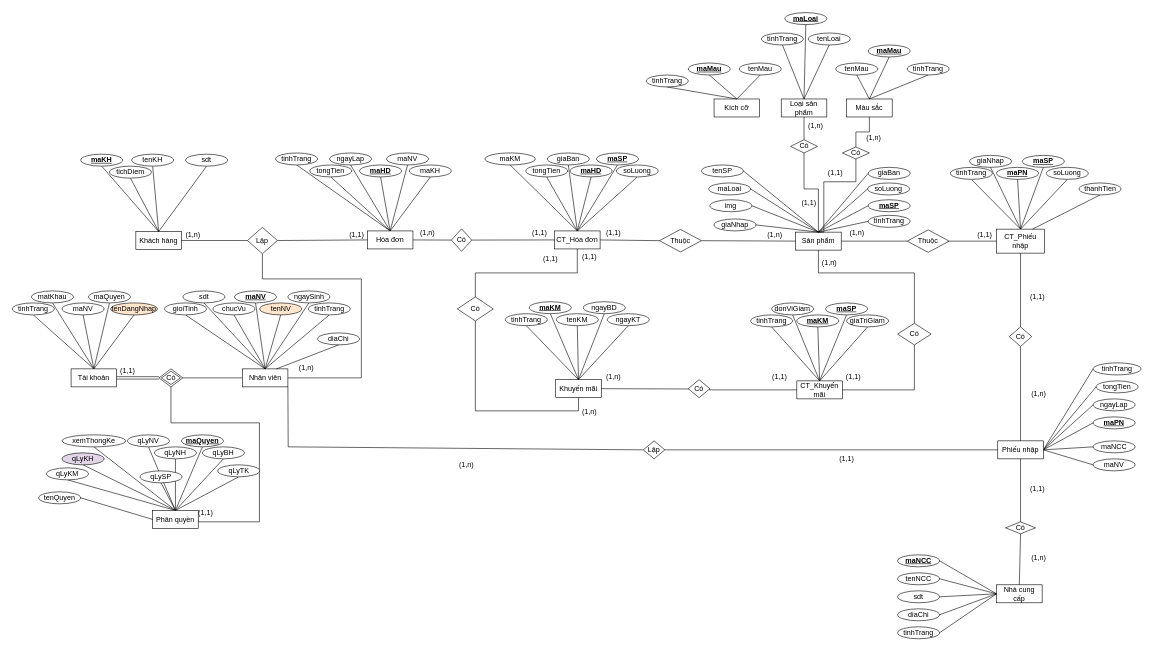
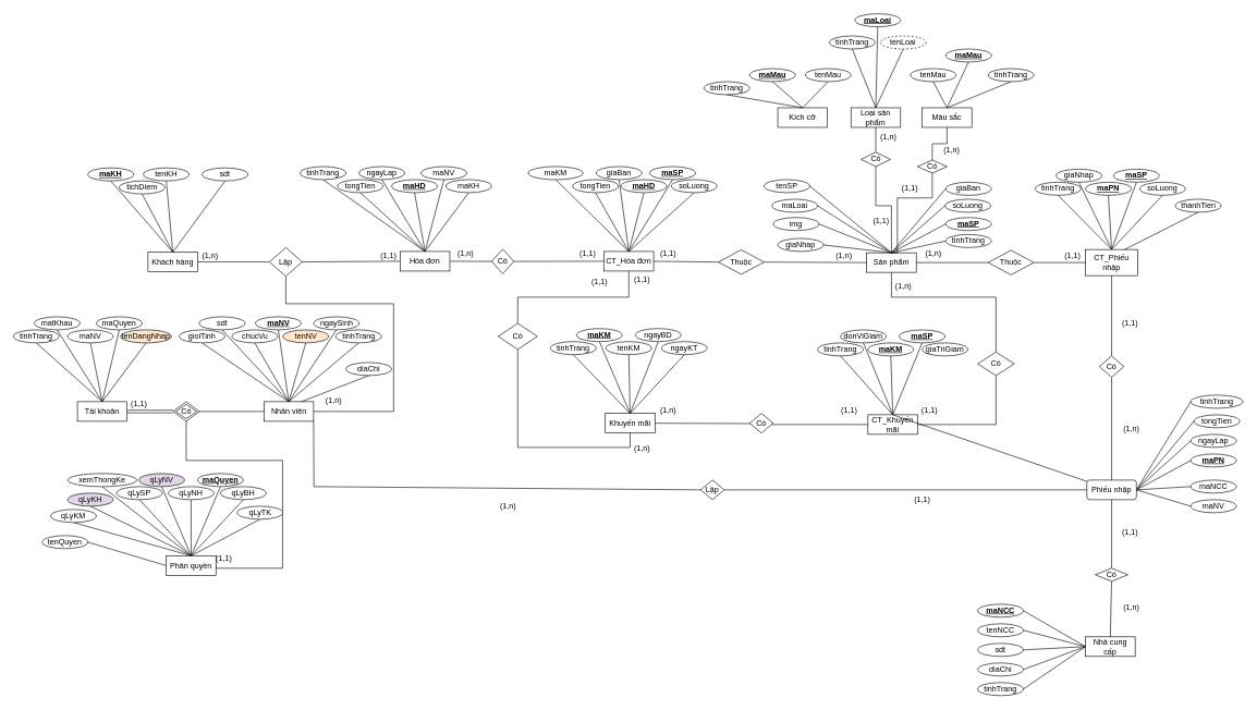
- <mxCell id="132" value="tenLoai" style="ellipse;whiteSpace=wrap;html=1;" parent="1" vertex="1"><mxGeometry x="1347" y="54" width="70" height="20" as="geometry" /></mxCell>
+ <mxCell id="132" value="tenLoai" style="ellipse;whiteSpace=wrap;html=1;dashed=1;" parent="1" vertex="1"><mxGeometry x="1347" y="54" width="70" height="20" as="geometry" /></mxCell>
- <mxCell id="154" style="rounded=0;orthogonalLoop=1;jettySize=auto;html=1;exitX=0.5;exitY=0;exitDx=0;exitDy=0;endArrow=none;endFill=0;entryX=0.5;entryY=1;entryDx=0;entryDy=0;" parent="1" source="150" target="153" edge="1"><mxGeometry relative="1" as="geometry"><mxPoint x="1376" y="644" as="sourcePoint" /><mxPoint x="1369" y="534" as="targetPoint" /></mxGeometry></mxCell>
+ <mxCell id="154" style="rounded=0;orthogonalLoop=1;jettySize=auto;html=1;exitX=0.5;exitY=0;exitDx=0;exitDy=0;endArrow=none;endFill=0;" parent="1" source="150" target="97" edge="1"><mxGeometry relative="1" as="geometry"><mxPoint x="1376" y="644" as="sourcePoint" /><mxPoint x="1369" y="534" as="targetPoint" /></mxGeometry></mxCell>
- <mxCell id="62" value="qLyNV" style="ellipse;whiteSpace=wrap;html=1;" parent="1" vertex="1"><mxGeometry x="212" y="724" width="70" height="20" as="geometry" /></mxCell>
+ <mxCell id="62" value="qLyNV" style="ellipse;whiteSpace=wrap;html=1;fillColor=#e1d5e7;" parent="1" vertex="1"><mxGeometry x="212" y="724" width="70" height="20" as="geometry" /></mxCell>
- <mxCell id="97" value="Phiếu nhập" style="rounded=0;whiteSpace=wrap;html=1;" parent="1" vertex="1"><mxGeometry x="1663" y="734" width="76" height="30" as="geometry" /></mxCell>
+ <mxCell id="97" value="Phiếu nhập" style="whiteSpace=wrap;html=1;rounded=1;" parent="1" vertex="1"><mxGeometry x="1663" y="734" width="76" height="30" as="geometry" /></mxCell>
- <mxCell id="63" value="qLySP" style="ellipse;whiteSpace=wrap;html=1;" parent="1" vertex="1"><mxGeometry x="233" y="784" width="70" height="20" as="geometry" /></mxCell>
+ <mxCell id="63" value="qLySP" style="ellipse;whiteSpace=wrap;html=1;" parent="1" vertex="1"><mxGeometry x="178" y="744" width="70" height="20" as="geometry" /></mxCell>
